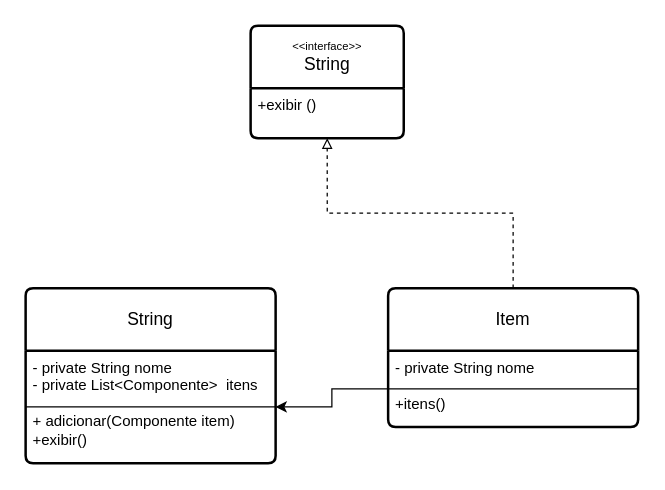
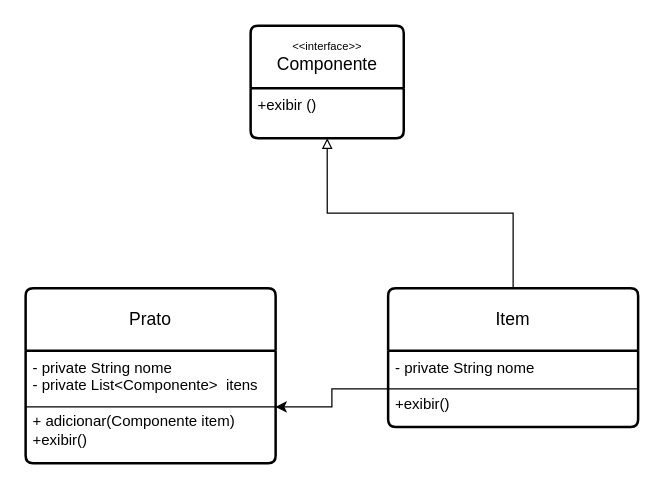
- <mxCell id="2" value="&lt;div style=&quot;font-size: 9px;&quot;&gt;&amp;lt;&amp;lt;interface&amp;gt;&amp;gt;&lt;/div&gt;String" style="swimlane;childLayout=stackLayout;horizontal=1;startSize=50;horizontalStack=0;rounded=1;fontSize=14;fontStyle=0;strokeWidth=2;resizeParent=0;resizeLast=1;shadow=0;dashed=0;align=center;arcSize=4;whiteSpace=wrap;html=1;" vertex="1" parent="1"><mxGeometry x="200" y="20" width="122.5" height="90" as="geometry" /></mxCell>
+ <mxCell id="2" value="&lt;div style=&quot;font-size: 9px;&quot;&gt;&amp;lt;&amp;lt;interface&amp;gt;&amp;gt;&lt;/div&gt;Componente" style="swimlane;childLayout=stackLayout;horizontal=1;startSize=50;horizontalStack=0;rounded=1;fontSize=14;fontStyle=0;strokeWidth=2;resizeParent=0;resizeLast=1;shadow=0;dashed=0;align=center;arcSize=4;whiteSpace=wrap;html=1;" vertex="1" parent="1"><mxGeometry x="200" y="20" width="122.5" height="90" as="geometry" /></mxCell>
- <mxCell id="10" style="edgeStyle=orthogonalEdgeStyle;rounded=0;orthogonalLoop=1;jettySize=auto;html=1;entryX=0.5;entryY=1;entryDx=0;entryDy=0;dashed=1;endArrow=block;endFill=0;exitX=0.5;exitY=0;exitDx=0;exitDy=0;" edge="1" parent="1" source="7" target="3"><mxGeometry relative="1" as="geometry"><mxPoint x="130" y="240" as="sourcePoint" /><mxPoint x="271" y="120" as="targetPoint" /></mxGeometry></mxCell>
+ <mxCell id="10" style="edgeStyle=orthogonalEdgeStyle;rounded=0;orthogonalLoop=1;jettySize=auto;html=1;entryX=0.5;entryY=1;entryDx=0;entryDy=0;dashed=0;endArrow=block;endFill=0;exitX=0.5;exitY=0;exitDx=0;exitDy=0;" edge="1" parent="1" source="7" target="3"><mxGeometry relative="1" as="geometry"><mxPoint x="130" y="240" as="sourcePoint" /><mxPoint x="271" y="120" as="targetPoint" /></mxGeometry></mxCell>
- <mxCell id="4" value="String" style="swimlane;childLayout=stackLayout;horizontal=1;startSize=50;horizontalStack=0;rounded=1;fontSize=14;fontStyle=0;strokeWidth=2;resizeParent=0;resizeLast=1;shadow=0;dashed=0;align=center;arcSize=4;whiteSpace=wrap;html=1;" vertex="1" parent="1"><mxGeometry x="20" y="230" width="200" height="140" as="geometry" /></mxCell>
+ <mxCell id="4" value="Prato" style="swimlane;childLayout=stackLayout;horizontal=1;startSize=50;horizontalStack=0;rounded=1;fontSize=14;fontStyle=0;strokeWidth=2;resizeParent=0;resizeLast=1;shadow=0;dashed=0;align=center;arcSize=4;whiteSpace=wrap;html=1;" vertex="1" parent="1"><mxGeometry x="20" y="230" width="200" height="140" as="geometry" /></mxCell>
- <mxCell id="9" value="-&amp;nbsp;&lt;span style=&quot;background-color: initial;&quot;&gt;private String nome&lt;/span&gt;&lt;div&gt;&lt;br&gt;&lt;/div&gt;&lt;div&gt;&lt;span style=&quot;background-color: initial;&quot;&gt;+&lt;/span&gt;&lt;span style=&quot;background-color: initial;&quot;&gt;itens()&lt;/span&gt;&lt;/div&gt;" style="align=left;strokeColor=none;fillColor=none;spacingLeft=4;fontSize=12;verticalAlign=top;resizable=0;rotatable=0;part=1;html=1;" vertex="1" parent="7"><mxGeometry y="50" width="200" height="61" as="geometry" /></mxCell>
+ <mxCell id="9" value="-&amp;nbsp;&lt;span style=&quot;background-color: initial;&quot;&gt;private String nome&lt;/span&gt;&lt;div&gt;&lt;br&gt;&lt;/div&gt;&lt;div&gt;&lt;span style=&quot;background-color: initial;&quot;&gt;+&lt;/span&gt;&lt;span style=&quot;background-color: initial;&quot;&gt;exibir()&lt;/span&gt;&lt;/div&gt;" style="align=left;strokeColor=none;fillColor=none;spacingLeft=4;fontSize=12;verticalAlign=top;resizable=0;rotatable=0;part=1;html=1;" vertex="1" parent="7"><mxGeometry y="50" width="200" height="61" as="geometry" /></mxCell>
